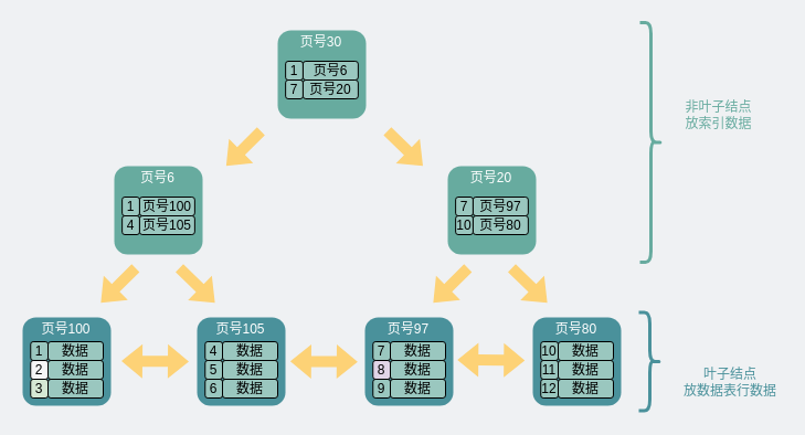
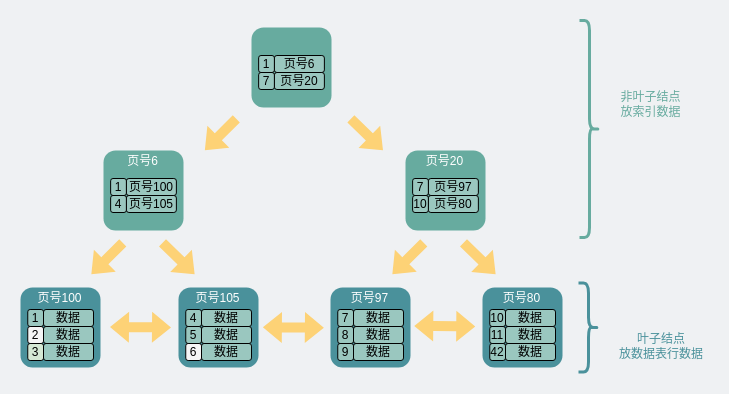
- <mxCell id="55" value="&lt;font color=&quot;#ffffff&quot;&gt;页号30&lt;/font&gt;" style="text;html=1;strokeColor=none;fillColor=none;align=center;verticalAlign=middle;whiteSpace=wrap;rounded=0;dashed=1;fontColor=#535E80;" parent="1" vertex="1"><mxGeometry x="263" y="27" width="55" height="22" as="geometry" /></mxCell>
- <mxCell id="30" value="&lt;font&gt;8&lt;/font&gt;" style="rounded=1;whiteSpace=wrap;html=1;fillColor=#e1d5e7;strokeColor=default;fontColor=#000000;" parent="1" vertex="1"><mxGeometry x="337.25" y="326" width="15.75" height="17" as="geometry" /></mxCell>
+ <mxCell id="30" value="&lt;font&gt;8&lt;/font&gt;" style="rounded=1;whiteSpace=wrap;html=1;fillColor=#9AC7BF;strokeColor=default;fontColor=#000000;" parent="1" vertex="1"><mxGeometry x="337.25" y="326" width="15.75" height="17" as="geometry" /></mxCell>
- <mxCell id="24" value="&lt;font&gt;6&lt;/font&gt;" style="rounded=1;whiteSpace=wrap;html=1;fillColor=#9AC7BF;strokeColor=default;fontColor=#000000;" parent="1" vertex="1"><mxGeometry x="185.25" y="343" width="15.75" height="17" as="geometry" /></mxCell>
+ <mxCell id="24" value="&lt;font&gt;6&lt;/font&gt;" style="rounded=1;whiteSpace=wrap;html=1;fillColor=#f5f5f5;strokeColor=default;fontColor=#000000;" parent="1" vertex="1"><mxGeometry x="185.25" y="343" width="15.75" height="17" as="geometry" /></mxCell>
- <mxCell id="40" value="&lt;font&gt;12&lt;/font&gt;" style="rounded=1;whiteSpace=wrap;html=1;fillColor=#9AC7BF;strokeColor=default;fontColor=#000000;" parent="1" vertex="1"><mxGeometry x="489.25" y="343" width="15.75" height="17" as="geometry" /></mxCell>
+ <mxCell id="40" value="&lt;font&gt;42&lt;/font&gt;" style="rounded=1;whiteSpace=wrap;html=1;fillColor=#9AC7BF;strokeColor=default;fontColor=#000000;" parent="1" vertex="1"><mxGeometry x="489.25" y="343" width="15.75" height="17" as="geometry" /></mxCell>
